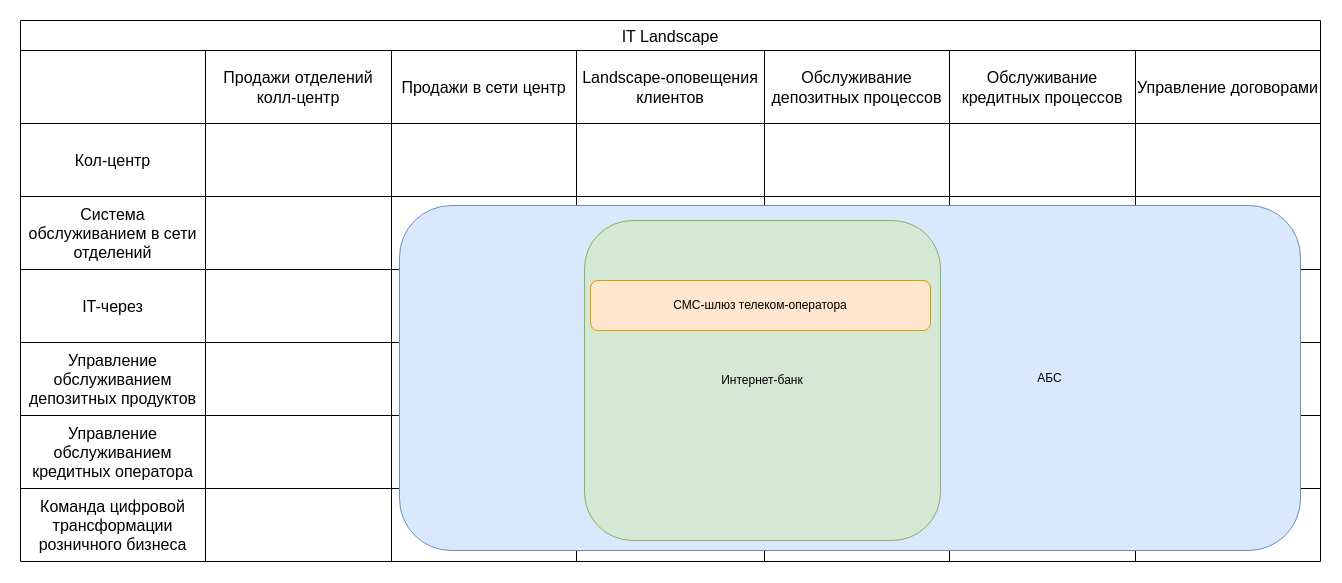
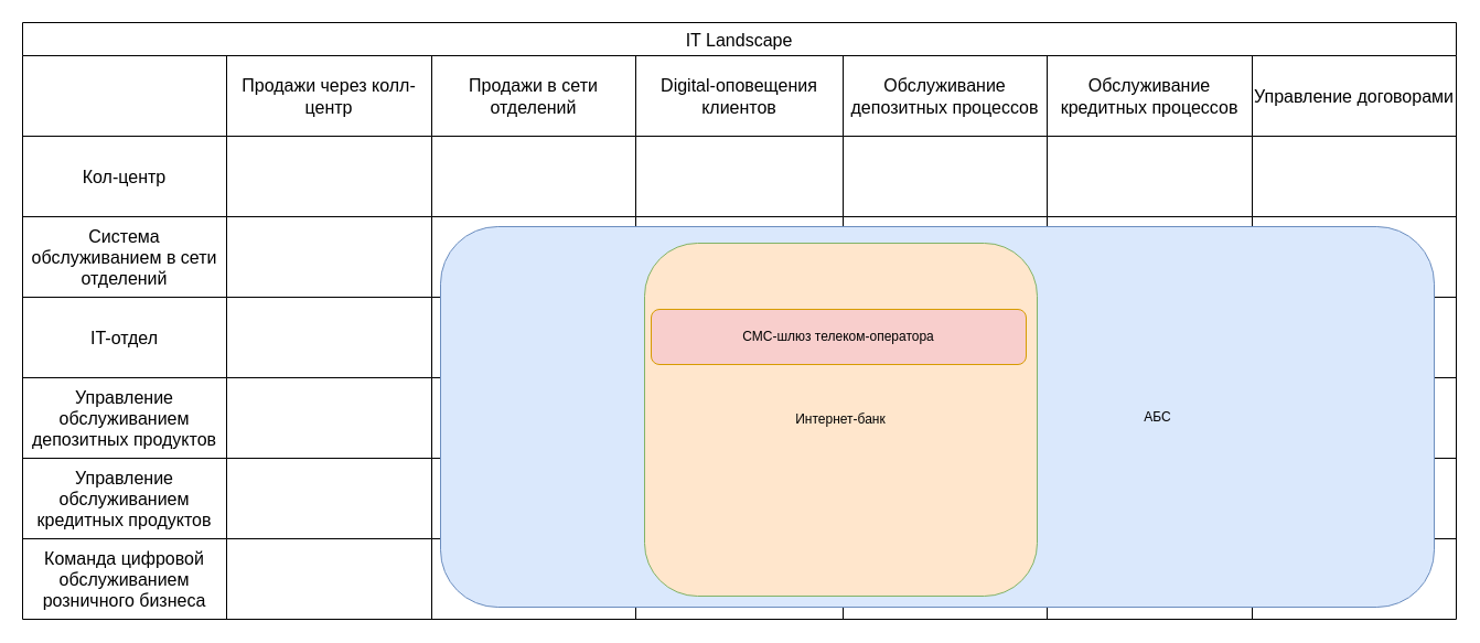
- <mxCell id="5" value="Продажи отделений колл-центр" style="shape=partialRectangle;html=1;whiteSpace=wrap;connectable=0;strokeColor=inherit;overflow=hidden;fillColor=none;top=0;left=0;bottom=0;right=0;pointerEvents=1;fontSize=16;" vertex="1" parent="3"><mxGeometry x="185" width="186" height="73" as="geometry"><mxRectangle width="186" height="73" as="alternateBounds" /></mxGeometry></mxCell>
+ <mxCell id="5" value="Продажи через колл-центр" style="shape=partialRectangle;html=1;whiteSpace=wrap;connectable=0;strokeColor=inherit;overflow=hidden;fillColor=none;top=0;left=0;bottom=0;right=0;pointerEvents=1;fontSize=16;" vertex="1" parent="3"><mxGeometry x="185" width="186" height="73" as="geometry"><mxRectangle width="186" height="73" as="alternateBounds" /></mxGeometry></mxCell>
- <mxCell id="6" value="Продажи в сети центр" style="shape=partialRectangle;html=1;whiteSpace=wrap;connectable=0;strokeColor=inherit;overflow=hidden;fillColor=none;top=0;left=0;bottom=0;right=0;pointerEvents=1;fontSize=16;" vertex="1" parent="3"><mxGeometry x="371" width="185" height="73" as="geometry"><mxRectangle width="185" height="73" as="alternateBounds" /></mxGeometry></mxCell>
+ <mxCell id="6" value="Продажи в сети отделений" style="shape=partialRectangle;html=1;whiteSpace=wrap;connectable=0;strokeColor=inherit;overflow=hidden;fillColor=none;top=0;left=0;bottom=0;right=0;pointerEvents=1;fontSize=16;" vertex="1" parent="3"><mxGeometry x="371" width="185" height="73" as="geometry"><mxRectangle width="185" height="73" as="alternateBounds" /></mxGeometry></mxCell>
- <mxCell id="7" value="Landscape-оповещения клиентов" style="shape=partialRectangle;html=1;whiteSpace=wrap;connectable=0;strokeColor=inherit;overflow=hidden;fillColor=none;top=0;left=0;bottom=0;right=0;pointerEvents=1;fontSize=16;" vertex="1" parent="3"><mxGeometry x="556" width="188" height="73" as="geometry"><mxRectangle width="188" height="73" as="alternateBounds" /></mxGeometry></mxCell>
+ <mxCell id="7" value="Digital-оповещения клиентов" style="shape=partialRectangle;html=1;whiteSpace=wrap;connectable=0;strokeColor=inherit;overflow=hidden;fillColor=none;top=0;left=0;bottom=0;right=0;pointerEvents=1;fontSize=16;" vertex="1" parent="3"><mxGeometry x="556" width="188" height="73" as="geometry"><mxRectangle width="188" height="73" as="alternateBounds" /></mxGeometry></mxCell>
- <mxCell id="61" value="СМС-шлюз телеком-оператора" style="rounded=1;whiteSpace=wrap;html=1;fillColor=#ffe6cc;strokeColor=#d79b00;" vertex="1" parent="1"><mxGeometry x="590" y="280" width="340" height="50" as="geometry" /></mxCell>
+ <mxCell id="61" value="СМС-шлюз телеком-оператора" style="rounded=1;whiteSpace=wrap;html=1;fillColor=#f8cecc;strokeColor=#d79b00;" vertex="1" parent="1"><mxGeometry x="590" y="280" width="340" height="50" as="geometry" /></mxCell>
- <mxCell id="28" value="IT-через" style="shape=partialRectangle;html=1;whiteSpace=wrap;connectable=0;strokeColor=inherit;overflow=hidden;fillColor=none;top=0;left=0;bottom=0;right=0;pointerEvents=1;fontSize=16;" vertex="1" parent="27"><mxGeometry width="185" height="73" as="geometry"><mxRectangle width="185" height="73" as="alternateBounds" /></mxGeometry></mxCell>
+ <mxCell id="28" value="IT-отдел" style="shape=partialRectangle;html=1;whiteSpace=wrap;connectable=0;strokeColor=inherit;overflow=hidden;fillColor=none;top=0;left=0;bottom=0;right=0;pointerEvents=1;fontSize=16;" vertex="1" parent="27"><mxGeometry width="185" height="73" as="geometry"><mxRectangle width="185" height="73" as="alternateBounds" /></mxGeometry></mxCell>
- <mxCell id="60" value="&lt;font style=&quot;font-size: 12px;&quot;&gt;Интернет-банк&lt;/font&gt;" style="rounded=1;whiteSpace=wrap;html=1;fillColor=#d5e8d4;strokeColor=#82b366;fontSize=8;" vertex="1" parent="1"><mxGeometry x="584" y="220" width="356" height="320" as="geometry" /></mxCell>
+ <mxCell id="60" value="&lt;font style=&quot;font-size: 12px;&quot;&gt;Интернет-банк&lt;/font&gt;" style="rounded=1;whiteSpace=wrap;html=1;fillColor=#ffe6cc;strokeColor=#82b366;fontSize=8;" vertex="1" parent="1"><mxGeometry x="584" y="220" width="356" height="320" as="geometry" /></mxCell>
- <mxCell id="44" value="Управление обслуживанием кредитных оператора" style="shape=partialRectangle;html=1;whiteSpace=wrap;connectable=0;strokeColor=inherit;overflow=hidden;fillColor=none;top=0;left=0;bottom=0;right=0;pointerEvents=1;fontSize=16;" vertex="1" parent="43"><mxGeometry width="185" height="73" as="geometry"><mxRectangle width="185" height="73" as="alternateBounds" /></mxGeometry></mxCell>
+ <mxCell id="44" value="Управление обслуживанием кредитных продуктов" style="shape=partialRectangle;html=1;whiteSpace=wrap;connectable=0;strokeColor=inherit;overflow=hidden;fillColor=none;top=0;left=0;bottom=0;right=0;pointerEvents=1;fontSize=16;" vertex="1" parent="43"><mxGeometry width="185" height="73" as="geometry"><mxRectangle width="185" height="73" as="alternateBounds" /></mxGeometry></mxCell>
- <mxCell id="52" value="Команда цифровой трансформации розничного бизнеса" style="shape=partialRectangle;html=1;whiteSpace=wrap;connectable=0;strokeColor=inherit;overflow=hidden;fillColor=none;top=0;left=0;bottom=0;right=0;pointerEvents=1;fontSize=16;" vertex="1" parent="51"><mxGeometry width="185" height="73" as="geometry"><mxRectangle width="185" height="73" as="alternateBounds" /></mxGeometry></mxCell>
+ <mxCell id="52" value="Команда цифровой обслуживанием розничного бизнеса" style="shape=partialRectangle;html=1;whiteSpace=wrap;connectable=0;strokeColor=inherit;overflow=hidden;fillColor=none;top=0;left=0;bottom=0;right=0;pointerEvents=1;fontSize=16;" vertex="1" parent="51"><mxGeometry width="185" height="73" as="geometry"><mxRectangle width="185" height="73" as="alternateBounds" /></mxGeometry></mxCell>
